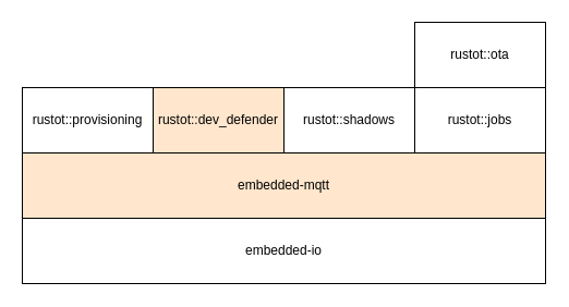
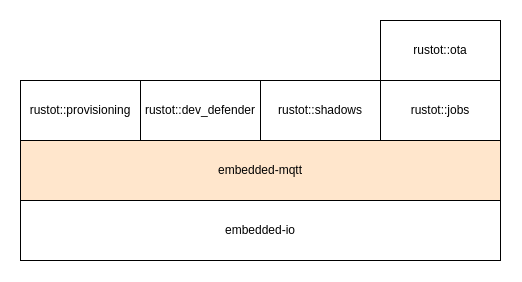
- <mxCell id="7" value="rustot::dev_defender" style="rounded=0;whiteSpace=wrap;html=1;fillColor=#ffe6cc;" parent="1" vertex="1"><mxGeometry x="140" y="80" width="120" height="60" as="geometry" /></mxCell>
+ <mxCell id="7" value="rustot::dev_defender" style="rounded=0;whiteSpace=wrap;html=1;" parent="1" vertex="1"><mxGeometry x="140" y="80" width="120" height="60" as="geometry" /></mxCell>
